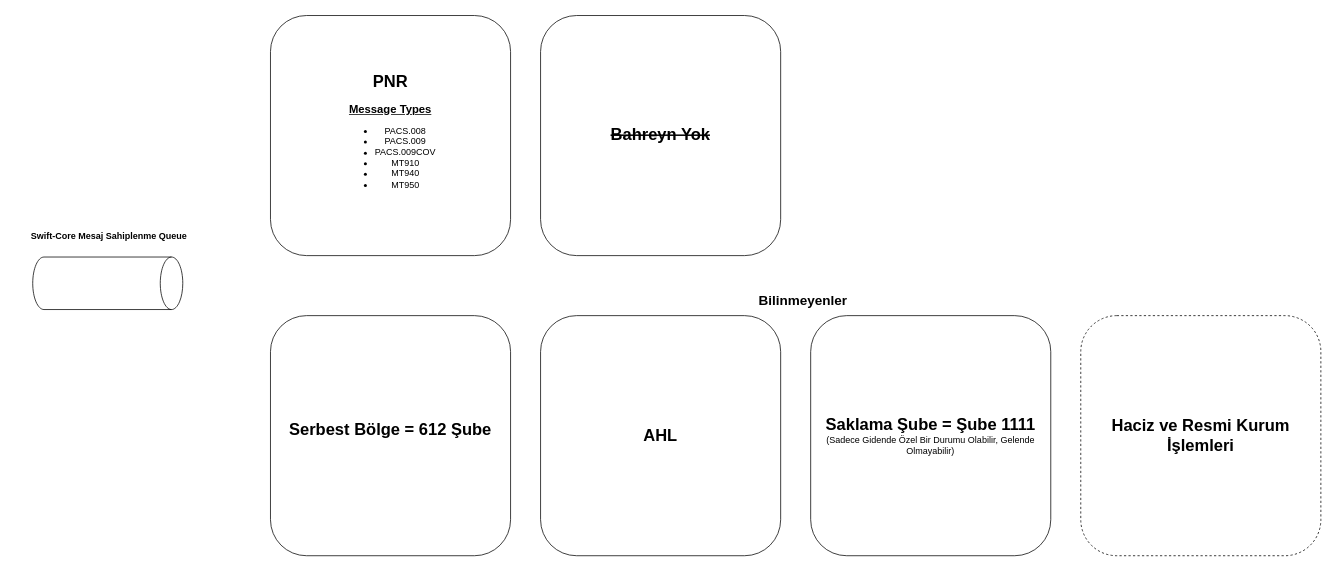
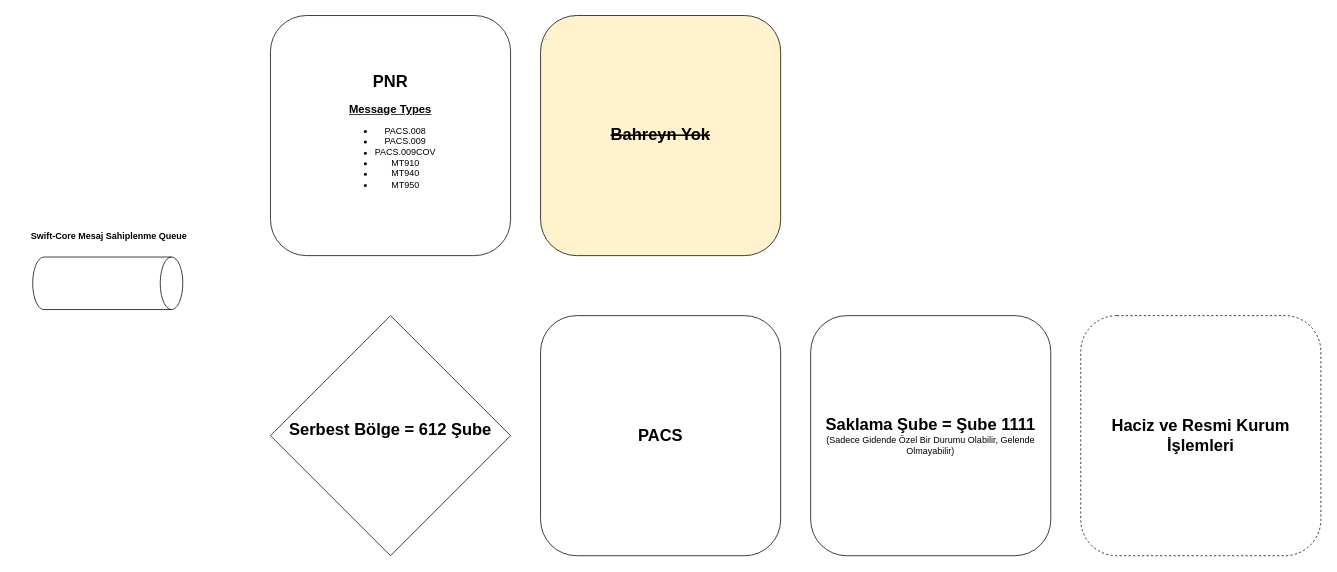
- <mxCell id="6" value="&lt;span style=&quot;font-size: 22px;&quot;&gt;&lt;b&gt;&lt;strike&gt;Bahreyn Yok&lt;/strike&gt;&lt;/b&gt;&lt;/span&gt;" style="rounded=1;whiteSpace=wrap;html=1;" vertex="1" parent="1"><mxGeometry x="720" y="20" width="320" height="320" as="geometry" /></mxCell>
+ <mxCell id="6" value="&lt;span style=&quot;font-size: 22px;&quot;&gt;&lt;b&gt;&lt;strike&gt;Bahreyn Yok&lt;/strike&gt;&lt;/b&gt;&lt;/span&gt;" style="rounded=1;whiteSpace=wrap;html=1;fillColor=#fff2cc;" vertex="1" parent="1"><mxGeometry x="720" y="20" width="320" height="320" as="geometry" /></mxCell>
- <mxCell id="10" value="&lt;b&gt;&lt;font style=&quot;font-size: 18px;&quot;&gt;Bilinmeyenler&lt;/font&gt;&lt;/b&gt;" style="text;html=1;align=center;verticalAlign=middle;whiteSpace=wrap;rounded=0;" vertex="1" parent="1"><mxGeometry x="930" width="280" height="40" as="geometry" y="380" /></mxCell>
- <mxCell id="5" value="&lt;b&gt;&lt;font style=&quot;font-size: 22px;&quot;&gt;Serbest Bölge = 612 Şube&lt;/font&gt;&lt;br&gt;&lt;/b&gt;&lt;div&gt;&lt;br&gt;&lt;/div&gt;" style="rounded=1;whiteSpace=wrap;html=1;" vertex="1" parent="1"><mxGeometry x="360" y="420" width="320" height="320" as="geometry" /></mxCell>
+ <mxCell id="5" value="&lt;b&gt;&lt;font style=&quot;font-size: 22px;&quot;&gt;Serbest Bölge = 612 Şube&lt;/font&gt;&lt;br&gt;&lt;/b&gt;&lt;div&gt;&lt;br&gt;&lt;/div&gt;" style="rhombus;whiteSpace=wrap;html=1;" vertex="1" parent="1"><mxGeometry x="360" y="420" width="320" height="320" as="geometry" /></mxCell>
- <mxCell id="7" value="&lt;b&gt;&lt;font style=&quot;font-size: 22px;&quot;&gt;AHL&lt;/font&gt;&lt;br&gt;&lt;/b&gt;" style="rounded=1;whiteSpace=wrap;html=1;" vertex="1" parent="1"><mxGeometry x="720" y="420" width="320" height="320" as="geometry" /></mxCell>
+ <mxCell id="7" value="&lt;b&gt;&lt;font style=&quot;font-size: 22px;&quot;&gt;PACS&lt;/font&gt;&lt;br&gt;&lt;/b&gt;" style="rounded=1;whiteSpace=wrap;html=1;" vertex="1" parent="1"><mxGeometry x="720" y="420" width="320" height="320" as="geometry" /></mxCell>
